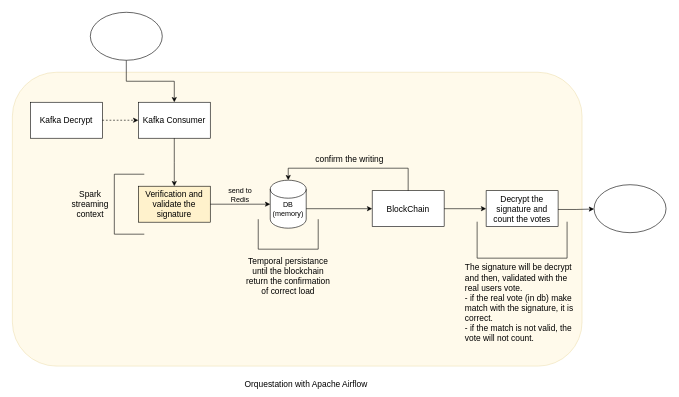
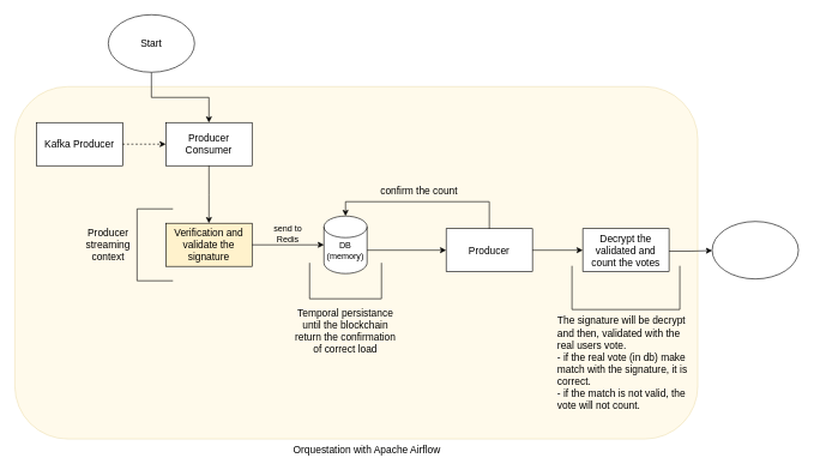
+ <mxCell id="5" value="&lt;span style=&quot;font-size: 14px;&quot;&gt;Start&lt;/span&gt;" style="text;html=1;align=center;verticalAlign=middle;whiteSpace=wrap;rounded=0;" parent="1" vertex="1"><mxGeometry x="180" y="45" width="60" height="30" as="geometry" /></mxCell>
- <mxCell id="8" value="&lt;font style=&quot;font-size: 14px;&quot;&gt;Kafka Decrypt&lt;/font&gt;" style="text;html=1;align=center;verticalAlign=middle;whiteSpace=wrap;rounded=0;" parent="1" vertex="1"><mxGeometry y="170" width="120" height="60" as="geometry" x="50" /></mxCell>
+ <mxCell id="8" value="&lt;font style=&quot;font-size: 14px;&quot;&gt;Kafka Producer&lt;/font&gt;" style="text;html=1;align=center;verticalAlign=middle;whiteSpace=wrap;rounded=0;" parent="1" vertex="1"><mxGeometry y="170" width="120" height="60" as="geometry" x="50" /></mxCell>
- <mxCell id="13" value="&lt;font style=&quot;font-size: 14px;&quot;&gt;Kafka Consumer&lt;/font&gt;" style="text;html=1;align=center;verticalAlign=middle;whiteSpace=wrap;rounded=0;" parent="1" vertex="1"><mxGeometry x="230" y="170" width="120" height="60" as="geometry" /></mxCell>
+ <mxCell id="13" value="&lt;font style=&quot;font-size: 14px;&quot;&gt;Producer Consumer&lt;/font&gt;" style="text;html=1;align=center;verticalAlign=middle;whiteSpace=wrap;rounded=0;" parent="1" vertex="1"><mxGeometry x="230" y="170" width="120" height="60" as="geometry" /></mxCell>
- <mxCell id="27" value="&lt;font style=&quot;font-size: 14px;&quot;&gt;confirm the writing&lt;/font&gt;" style="text;html=1;align=center;verticalAlign=middle;whiteSpace=wrap;rounded=0;" parent="1" vertex="1"><mxGeometry x="505" y="250" width="155" height="30" as="geometry" /></mxCell>
+ <mxCell id="27" value="&lt;font style=&quot;font-size: 14px;&quot;&gt;confirm the count&lt;/font&gt;" style="text;html=1;align=center;verticalAlign=middle;whiteSpace=wrap;rounded=0;" parent="1" vertex="1"><mxGeometry x="505" y="250" width="155" height="30" as="geometry" /></mxCell>
- <mxCell id="18" value="&lt;font style=&quot;font-size: 14px;&quot;&gt;Spark streaming context&lt;/font&gt;" style="text;html=1;align=center;verticalAlign=middle;whiteSpace=wrap;rounded=0;" parent="1" vertex="1"><mxGeometry x="110" y="300" width="80" height="80" as="geometry" /></mxCell>
+ <mxCell id="18" value="&lt;font style=&quot;font-size: 14px;&quot;&gt;Producer streaming context&lt;/font&gt;" style="text;html=1;align=center;verticalAlign=middle;whiteSpace=wrap;rounded=0;" parent="1" vertex="1"><mxGeometry x="110" y="300" width="80" height="80" as="geometry" /></mxCell>
- <mxCell id="15" value="&lt;font style=&quot;font-size: 14px;&quot;&gt;BlockChain&lt;/font&gt;" style="text;html=1;align=center;verticalAlign=middle;whiteSpace=wrap;rounded=0;" parent="1" vertex="1"><mxGeometry x="620" y="317.5" width="120" height="60" as="geometry" /></mxCell>
+ <mxCell id="15" value="&lt;font style=&quot;font-size: 14px;&quot;&gt;Producer&lt;/font&gt;" style="text;html=1;align=center;verticalAlign=middle;whiteSpace=wrap;rounded=0;" parent="1" vertex="1"><mxGeometry x="620" y="317.5" width="120" height="60" as="geometry" /></mxCell>
- <mxCell id="30" value="&lt;font style=&quot;font-size: 14px;&quot;&gt;Decrypt the signature and count the votes&lt;/font&gt;" style="text;html=1;align=center;verticalAlign=middle;whiteSpace=wrap;rounded=0;" parent="1" vertex="1"><mxGeometry x="810" y="317.5" width="120" height="62.5" as="geometry" /></mxCell>
+ <mxCell id="30" value="&lt;font style=&quot;font-size: 14px;&quot;&gt;Decrypt the validated and count the votes&lt;/font&gt;" style="text;html=1;align=center;verticalAlign=middle;whiteSpace=wrap;rounded=0;" parent="1" vertex="1"><mxGeometry x="810" y="317.5" width="120" height="62.5" as="geometry" /></mxCell>
- <mxCell id="33" value="&lt;font style=&quot;font-size: 14px;&quot;&gt;Orquestation with Apache Airflow&lt;/font&gt;" style="text;html=1;align=center;verticalAlign=middle;whiteSpace=wrap;rounded=0;" vertex="1" parent="1"><mxGeometry x="400" y="625" width="220" height="30" as="geometry" /></mxCell>
+ <mxCell id="33" value="&lt;font style=&quot;font-size: 14px;&quot;&gt;Orquestation with Apache Airflow&lt;/font&gt;" style="text;html=1;align=center;verticalAlign=middle;whiteSpace=wrap;rounded=0;" vertex="1" parent="1"><mxGeometry x="400" y="610" width="220" height="30" as="geometry" /></mxCell>
